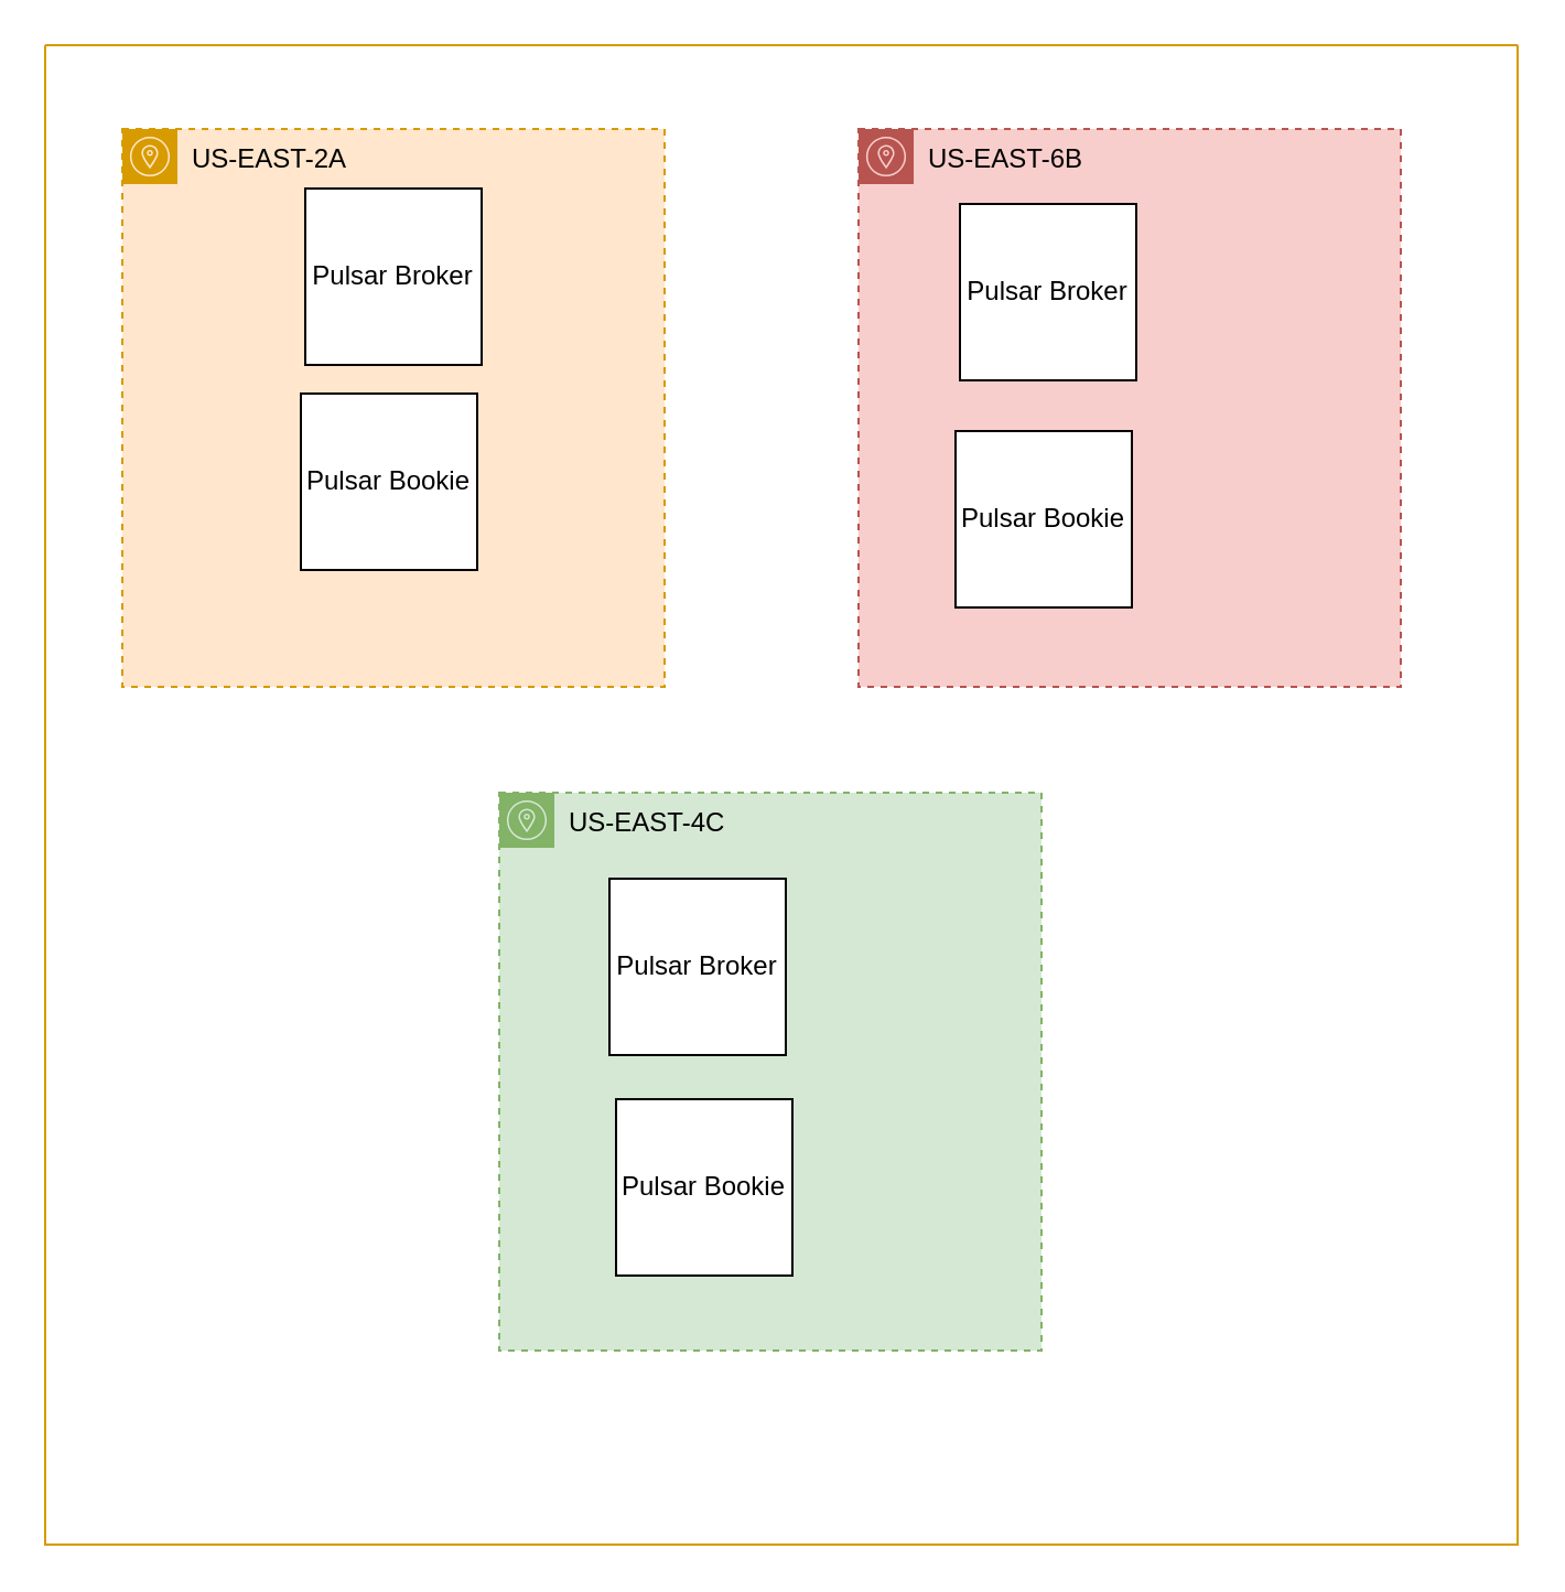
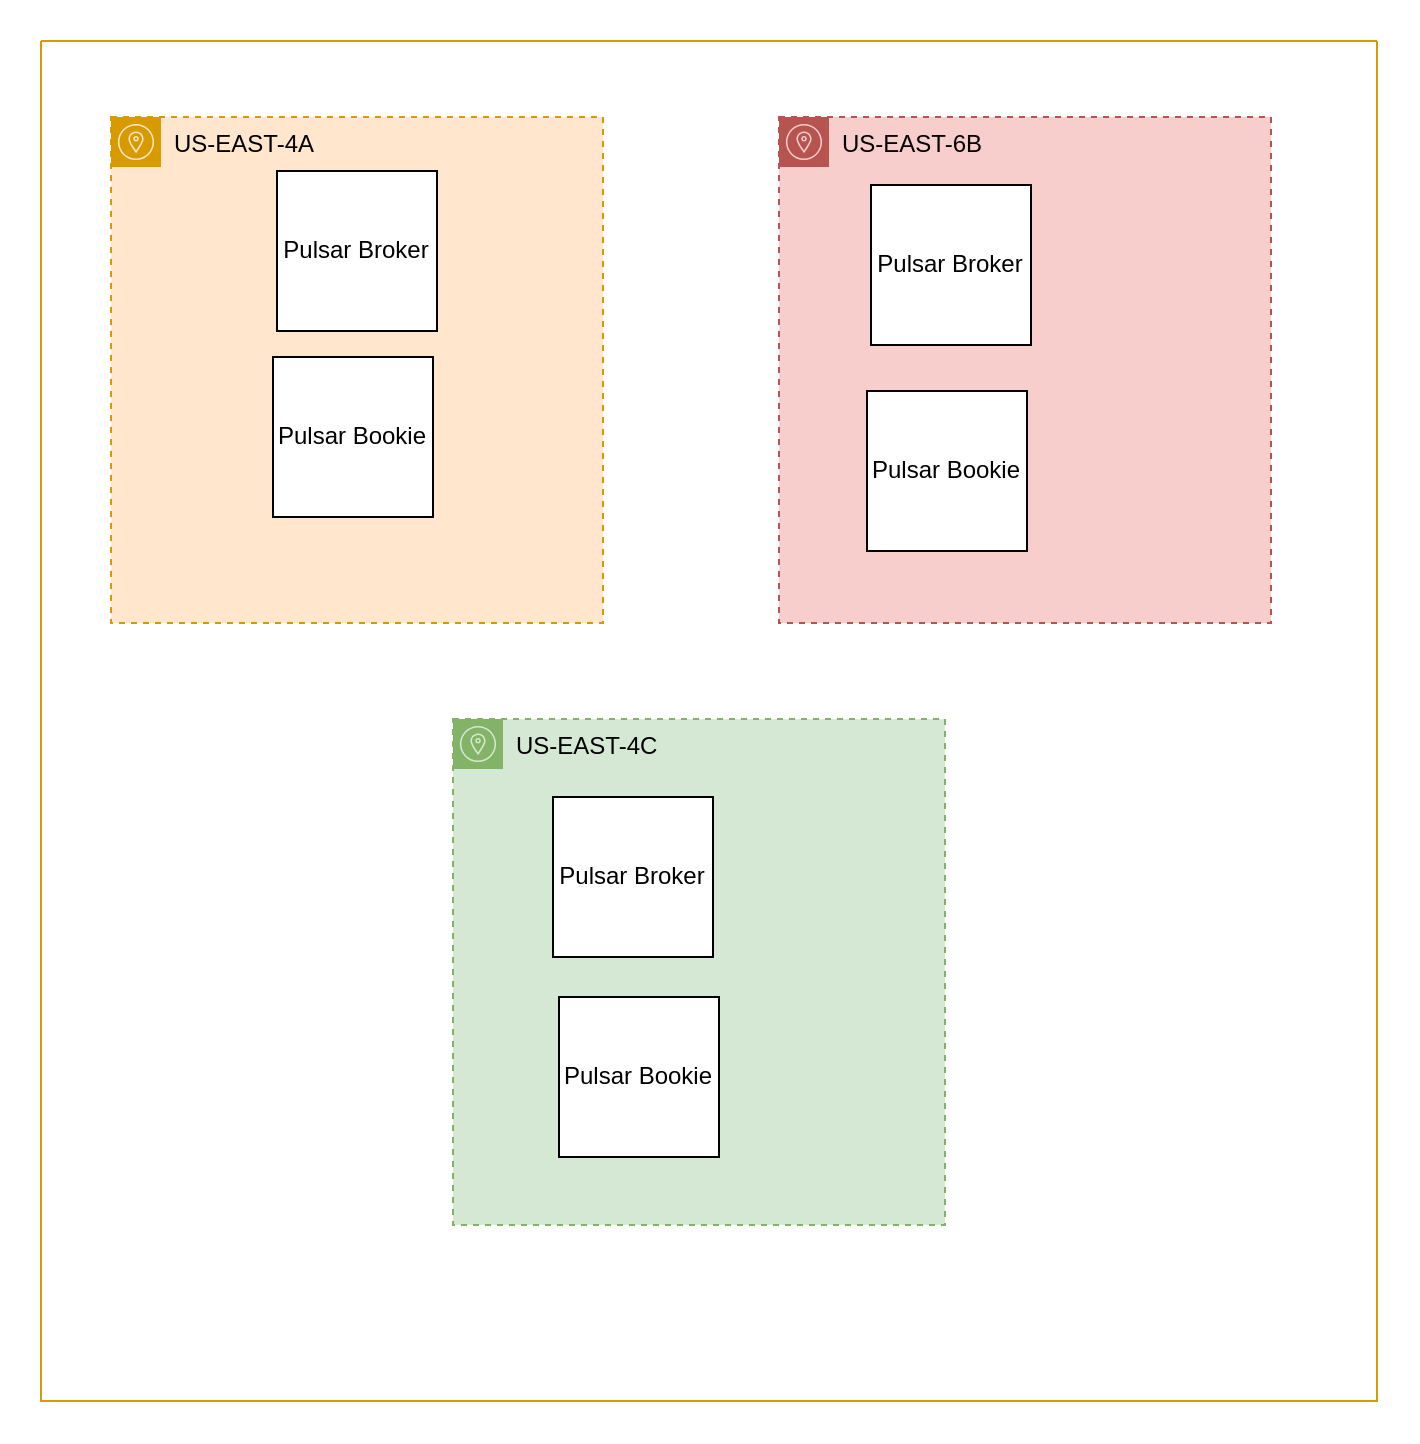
- <mxCell id="2" value="US-EAST-2A" style="sketch=0;outlineConnect=0;html=1;whiteSpace=wrap;fontSize=12;fontStyle=0;shape=mxgraph.aws4.group;grIcon=mxgraph.aws4.group_availability_zone;strokeColor=#d79b00;fillColor=#ffe6cc;verticalAlign=top;align=left;spacingLeft=30;dashed=1;" vertex="1" parent="1"><mxGeometry x="55" y="58" width="246" height="253" as="geometry" /></mxCell>
+ <mxCell id="2" value="US-EAST-4A" style="sketch=0;outlineConnect=0;html=1;whiteSpace=wrap;fontSize=12;fontStyle=0;shape=mxgraph.aws4.group;grIcon=mxgraph.aws4.group_availability_zone;strokeColor=#d79b00;fillColor=#ffe6cc;verticalAlign=top;align=left;spacingLeft=30;dashed=1;" vertex="1" parent="1"><mxGeometry x="55" y="58" width="246" height="253" as="geometry" /></mxCell>
